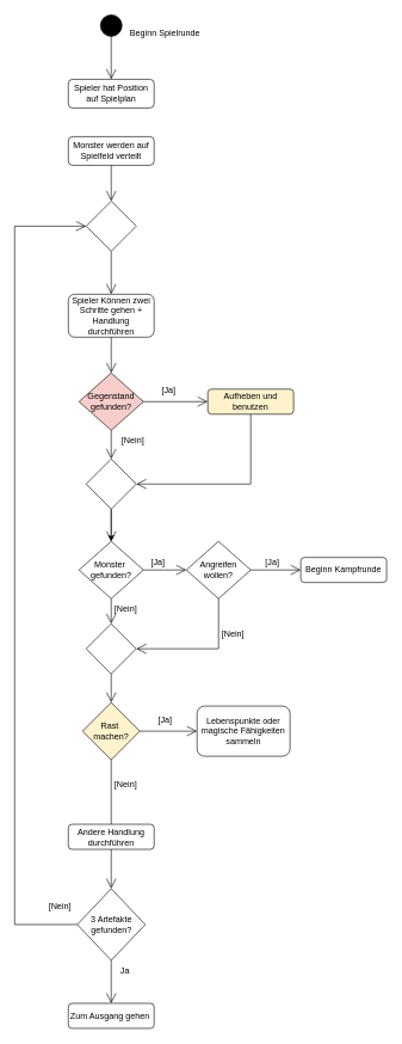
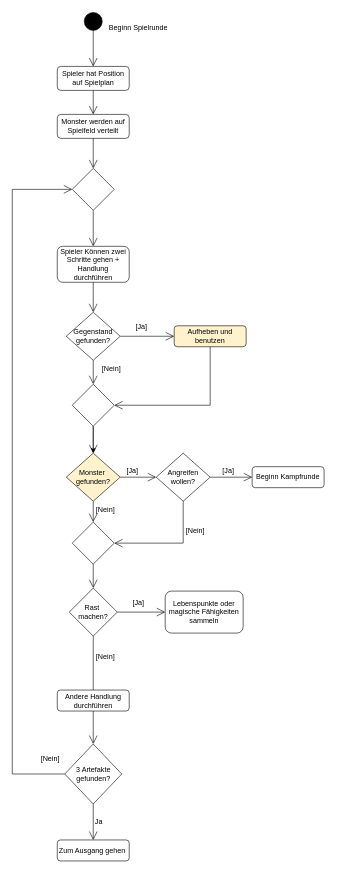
+ <mxCell id="12" value="" style="endArrow=open;endFill=1;endSize=12;html=1;rounded=0;exitX=0.5;exitY=1;exitDx=0;exitDy=0;entryX=0.5;entryY=0;entryDx=0;entryDy=0;" parent="1" source="2" target="3" edge="1"><mxGeometry width="160" relative="1" as="geometry"><mxPoint x="165" y="280" as="sourcePoint" /><mxPoint x="140" y="620" as="targetPoint" /></mxGeometry></mxCell>
- <mxCell id="8" value="Gegenstand&lt;br&gt;gefunden?" style="rhombus;whiteSpace=wrap;html=1;fillColor=#f8cecc;" parent="1" vertex="1"><mxGeometry x="110" y="520" width="90" height="80" as="geometry" /></mxCell>
+ <mxCell id="8" value="Gegenstand&lt;br&gt;gefunden?" style="rhombus;whiteSpace=wrap;html=1;" parent="1" vertex="1"><mxGeometry x="110" y="520" width="90" height="80" as="geometry" /></mxCell>
- <mxCell id="9" value="Monster&amp;nbsp;&lt;br&gt;gefunden?" style="rhombus;whiteSpace=wrap;html=1;" parent="1" vertex="1"><mxGeometry x="110" y="755" width="90" height="80" as="geometry" /></mxCell>
+ <mxCell id="9" value="Monster&amp;nbsp;&lt;br&gt;gefunden?" style="rhombus;whiteSpace=wrap;html=1;fillColor=#fff2cc;" parent="1" vertex="1"><mxGeometry x="110" y="755" width="90" height="80" as="geometry" /></mxCell>
- <mxCell id="5" value="Rast&amp;nbsp;&lt;br&gt;machen?" style="rhombus;whiteSpace=wrap;html=1;fillColor=#fff2cc;" parent="1" vertex="1"><mxGeometry x="115" y="980" width="80" height="80" as="geometry" /></mxCell>
+ <mxCell id="5" value="Rast&amp;nbsp;&lt;br&gt;machen?" style="rhombus;whiteSpace=wrap;html=1;" parent="1" vertex="1"><mxGeometry x="115" y="980" width="80" height="80" as="geometry" /></mxCell>
- <mxCell id="45" value="Ja" style="text;html=1;align=center;verticalAlign=middle;resizable=0;points=[];autosize=1;strokeColor=none;fillColor=none;" vertex="1" parent="1"><mxGeometry x="154" y="1340" width="40" height="30" as="geometry" /></mxCell>
+ <mxCell id="45" value="Ja" style="text;html=1;align=center;verticalAlign=middle;resizable=0;points=[];autosize=1;strokeColor=none;fillColor=none;" vertex="1" parent="1"><mxGeometry x="144" y="1355" width="40" height="30" as="geometry" /></mxCell>
